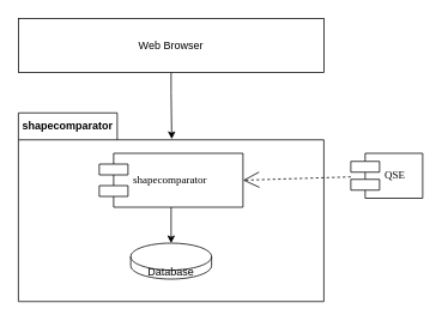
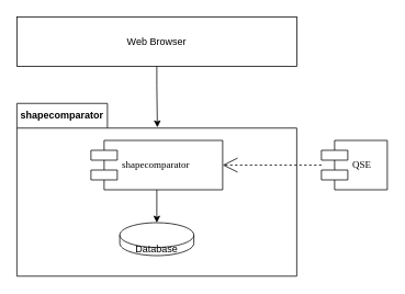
- <mxCell id="2" value="QSE" style="shape=component;align=left;spacingLeft=36;rounded=0;shadow=0;comic=0;labelBackgroundColor=none;strokeWidth=1;fontFamily=Verdana;fontSize=12;html=1;" parent="1" vertex="1"><mxGeometry x="390" y="170" width="80" height="50" as="geometry" /></mxCell>
+ <mxCell id="2" value="QSE" style="shape=component;align=left;spacingLeft=36;rounded=0;shadow=0;comic=0;labelBackgroundColor=none;strokeWidth=1;fontFamily=Verdana;fontSize=12;html=1;" parent="1" vertex="1"><mxGeometry x="390" y="170" width="80" height="60" as="geometry" /></mxCell>
